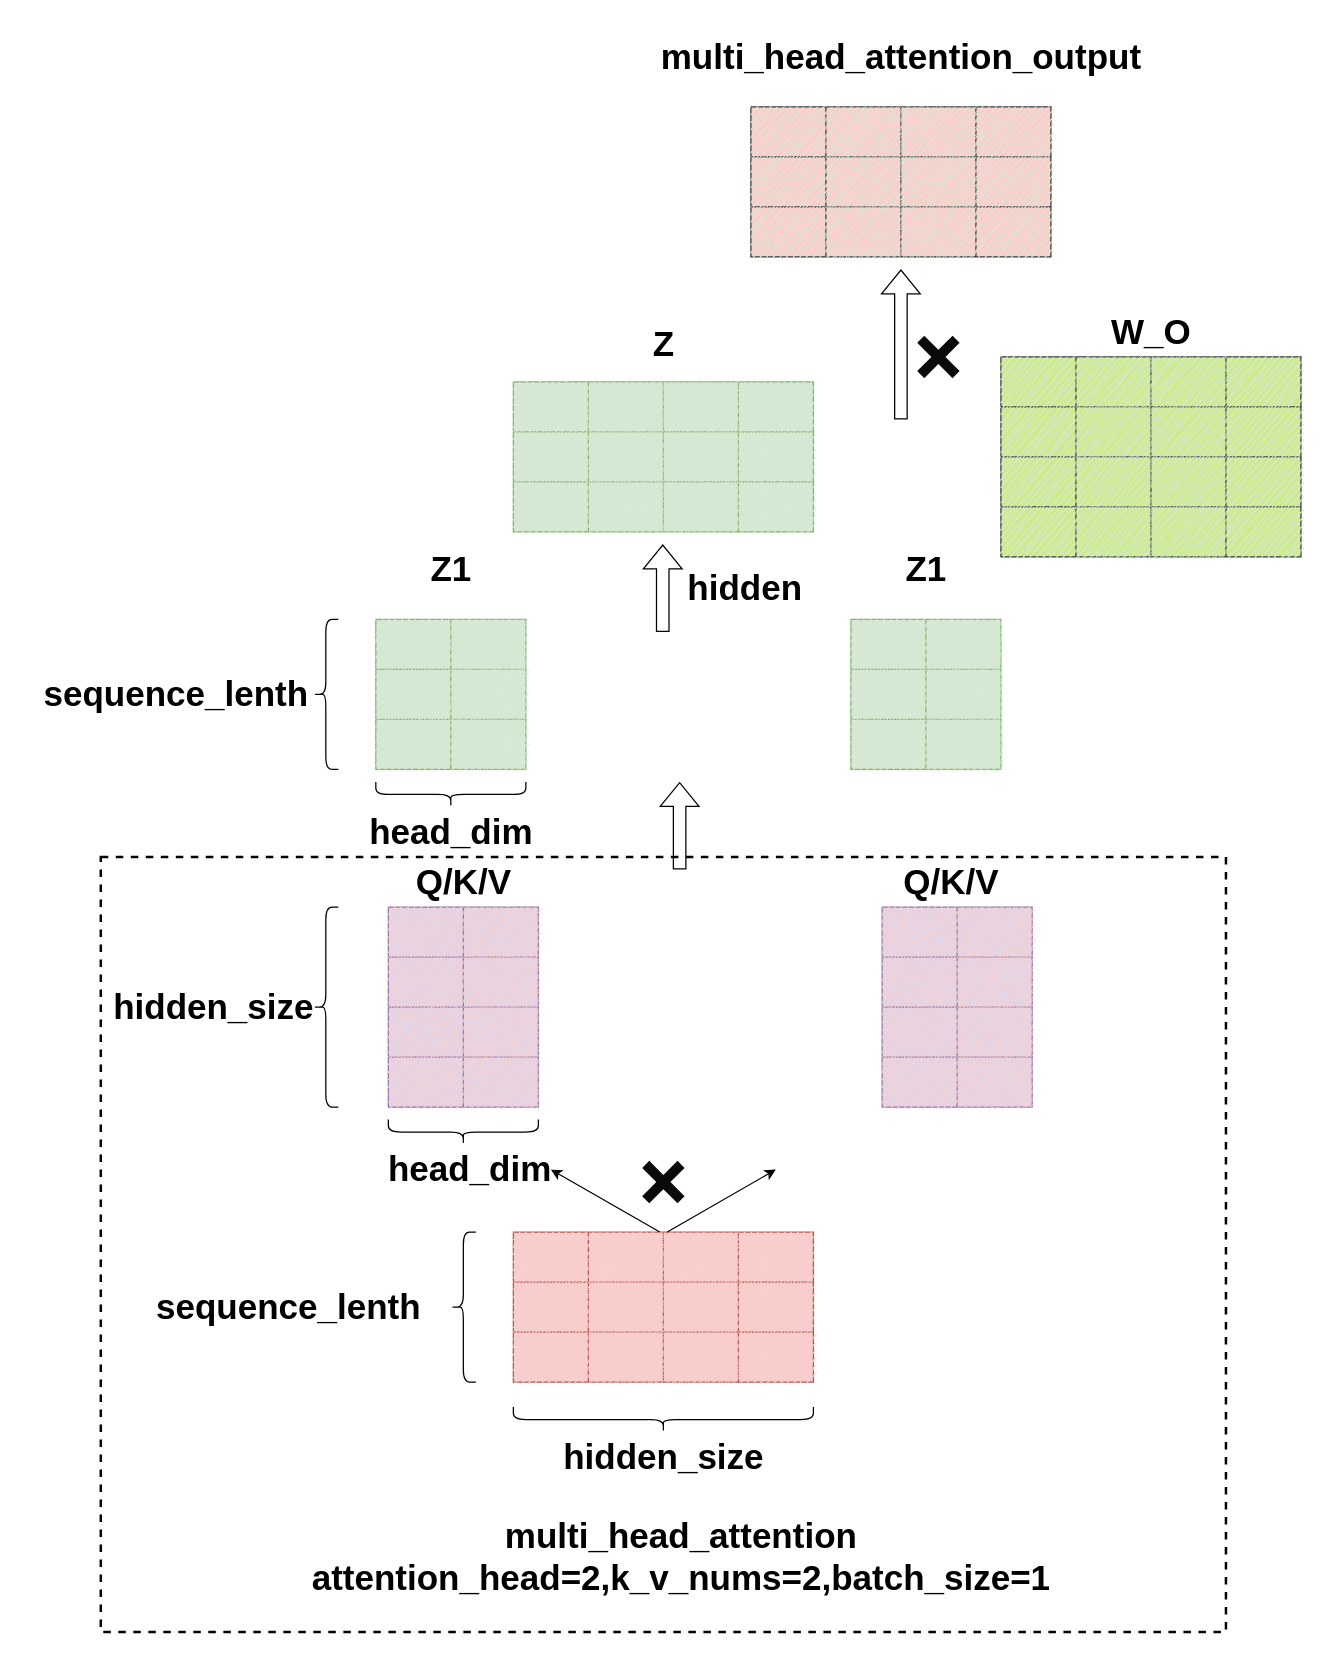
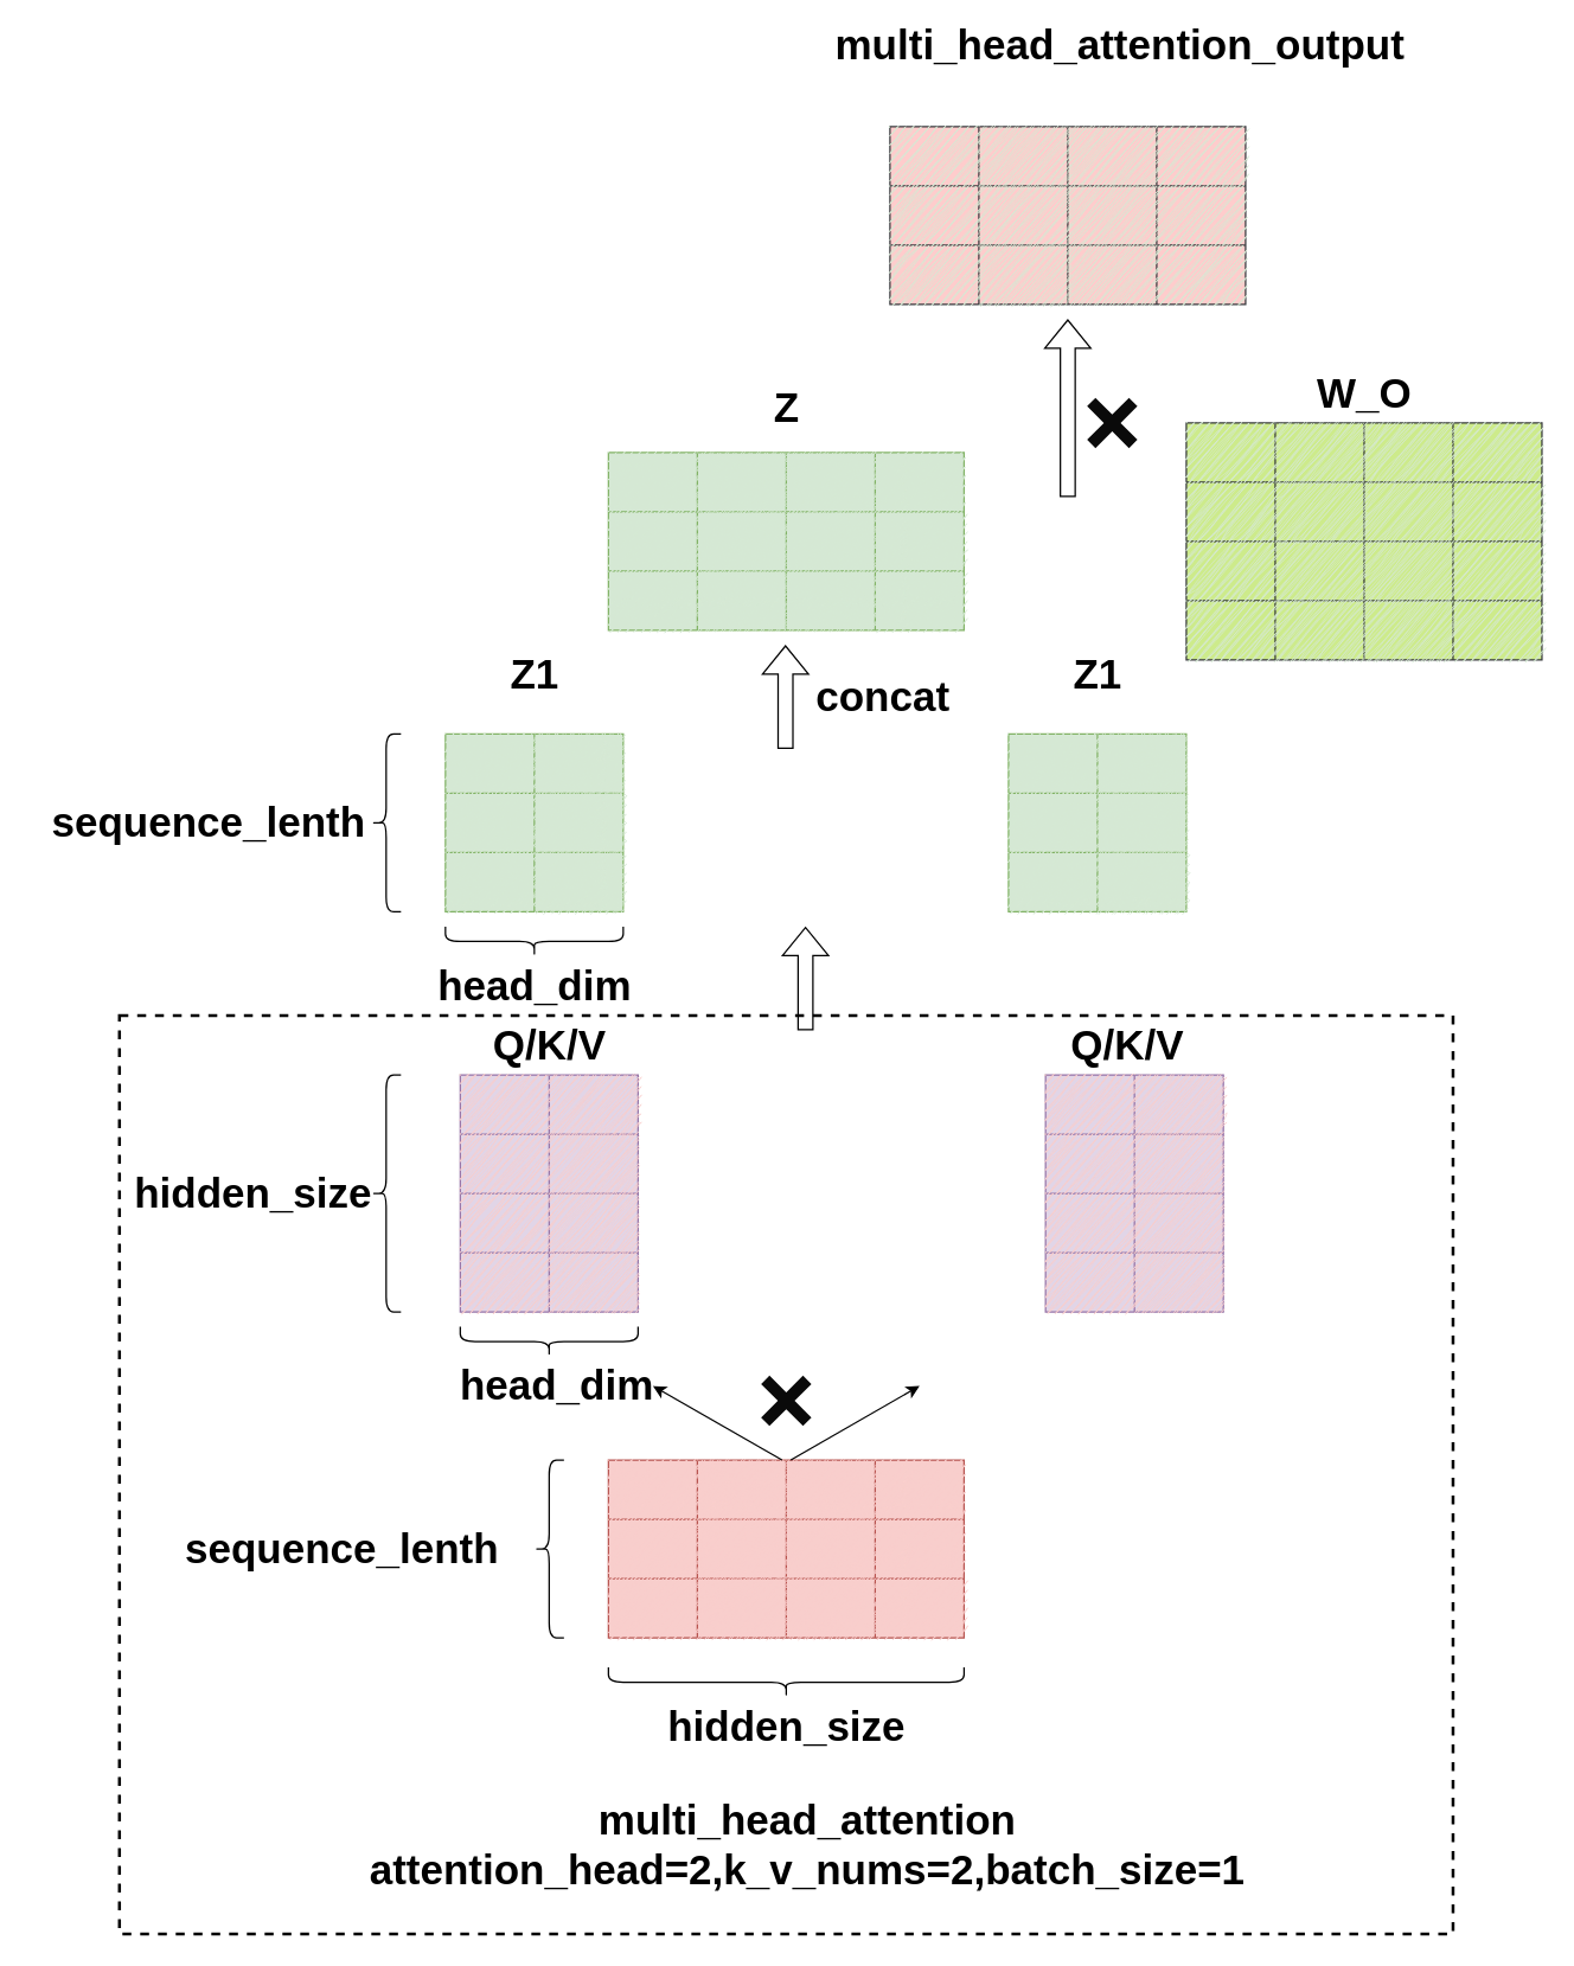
- <mxCell id="145" value="&lt;div&gt;&lt;font&gt;&lt;b&gt;multi_head_attention_output&lt;/b&gt;&lt;/font&gt;&lt;/div&gt;" style="text;html=1;align=center;verticalAlign=middle;resizable=0;points=[];autosize=1;strokeColor=none;fillColor=none;strokeWidth=1;fontSize=28;" parent="1" vertex="1"><mxGeometry x="515" y="20" width="410" height="50" as="geometry" /></mxCell>
+ <mxCell id="145" value="&lt;div&gt;&lt;font&gt;&lt;b&gt;multi_head_attention_output&lt;/b&gt;&lt;/font&gt;&lt;/div&gt;" style="text;html=1;align=center;verticalAlign=middle;resizable=0;points=[];autosize=1;strokeColor=none;fillColor=none;strokeWidth=1;fontSize=28;" parent="1" vertex="1"><mxGeometry x="550" y="5" width="410" height="50" as="geometry" /></mxCell>
- <mxCell id="87" value="&lt;font&gt;&lt;b&gt;hidden&lt;/b&gt;&lt;/font&gt;" style="text;html=1;align=center;verticalAlign=middle;resizable=0;points=[];autosize=1;strokeColor=none;fillColor=none;strokeWidth=1;fontSize=28;" parent="1" vertex="1"><mxGeometry x="540" y="445" width="110" height="50" as="geometry" /></mxCell>
+ <mxCell id="87" value="&lt;font&gt;&lt;b&gt;concat&lt;/b&gt;&lt;/font&gt;" style="text;html=1;align=center;verticalAlign=middle;resizable=0;points=[];autosize=1;strokeColor=none;fillColor=none;strokeWidth=1;fontSize=28;" parent="1" vertex="1"><mxGeometry x="540" y="445" width="110" height="50" as="geometry" /></mxCell>
